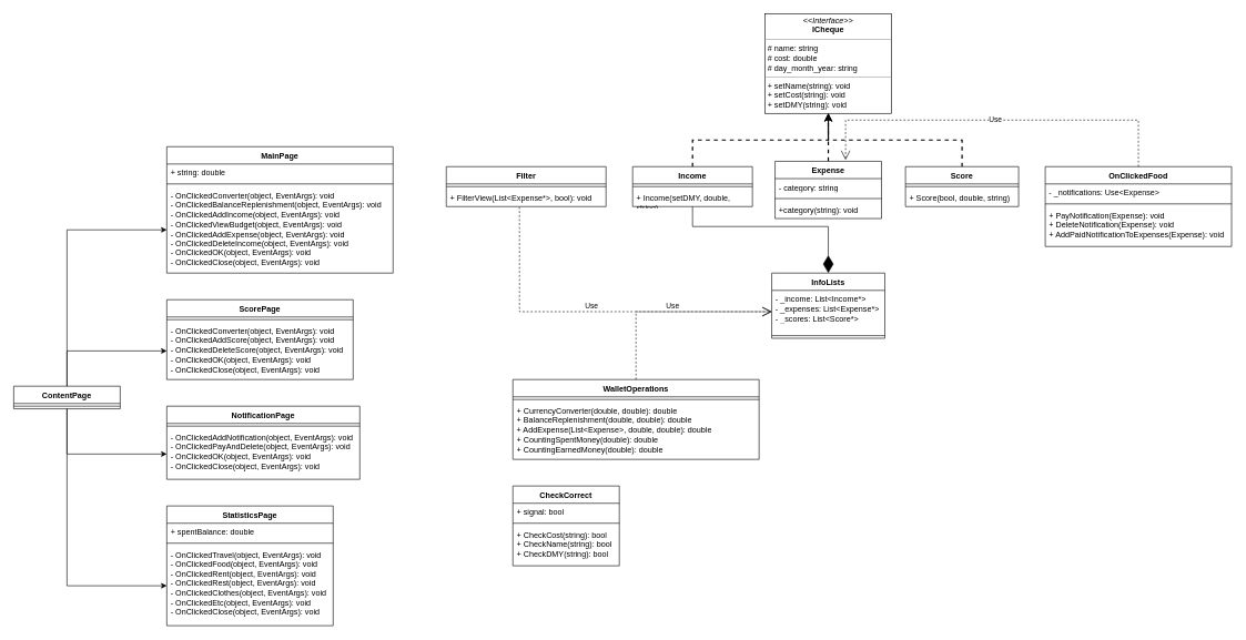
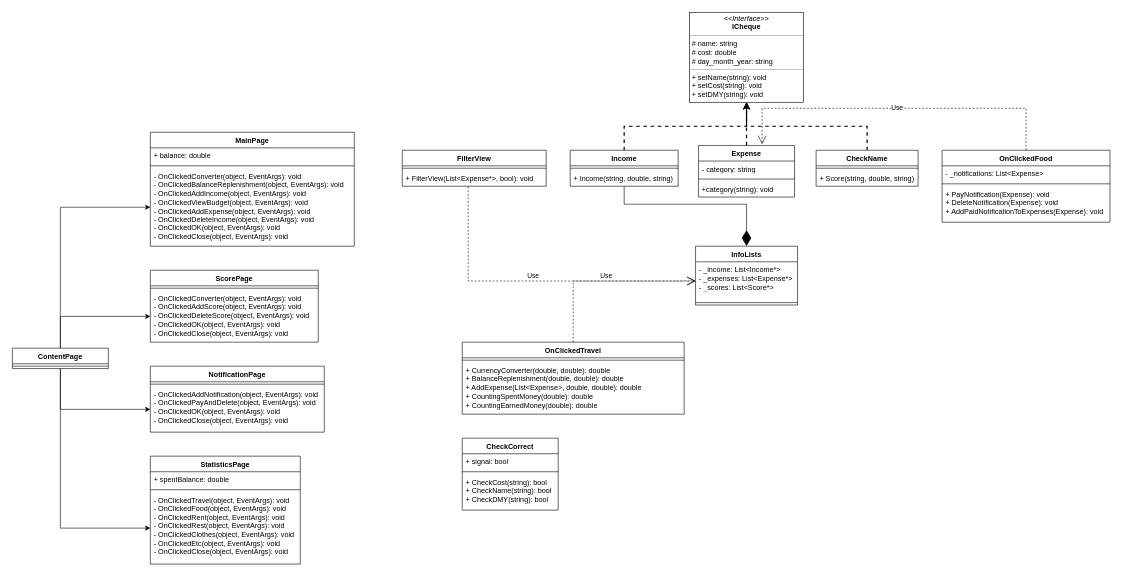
- <mxCell id="9" value="+ string: double" style="text;strokeColor=none;fillColor=none;align=left;verticalAlign=top;spacingLeft=4;spacingRight=4;overflow=hidden;rotatable=0;points=[[0,0.5],[1,0.5]];portConstraint=eastwest;whiteSpace=wrap;html=1;" vertex="1" parent="8"><mxGeometry y="26" width="340" height="26" as="geometry" /></mxCell>
+ <mxCell id="9" value="+ balance: double" style="text;strokeColor=none;fillColor=none;align=left;verticalAlign=top;spacingLeft=4;spacingRight=4;overflow=hidden;rotatable=0;points=[[0,0.5],[1,0.5]];portConstraint=eastwest;whiteSpace=wrap;html=1;" vertex="1" parent="8"><mxGeometry y="26" width="340" height="26" as="geometry" /></mxCell>
- <mxCell id="52" value="Filter" style="swimlane;fontStyle=1;align=center;verticalAlign=top;childLayout=stackLayout;horizontal=1;startSize=26;horizontalStack=0;resizeParent=1;resizeParentMax=0;resizeLast=0;collapsible=1;marginBottom=0;whiteSpace=wrap;html=1;" vertex="1" parent="1"><mxGeometry x="670" y="250" width="240" height="60" as="geometry" /></mxCell>
+ <mxCell id="52" value="FilterView" style="swimlane;fontStyle=1;align=center;verticalAlign=top;childLayout=stackLayout;horizontal=1;startSize=26;horizontalStack=0;resizeParent=1;resizeParentMax=0;resizeLast=0;collapsible=1;marginBottom=0;whiteSpace=wrap;html=1;" vertex="1" parent="1"><mxGeometry x="670" y="250" width="240" height="60" as="geometry" /></mxCell>
- <mxCell id="34" value="Score" style="swimlane;fontStyle=1;align=center;verticalAlign=top;childLayout=stackLayout;horizontal=1;startSize=26;horizontalStack=0;resizeParent=1;resizeParentMax=0;resizeLast=0;collapsible=1;marginBottom=0;whiteSpace=wrap;html=1;" vertex="1" parent="1"><mxGeometry x="1360" y="250" width="170" height="60" as="geometry" /></mxCell>
+ <mxCell id="34" value="CheckName" style="swimlane;fontStyle=1;align=center;verticalAlign=top;childLayout=stackLayout;horizontal=1;startSize=26;horizontalStack=0;resizeParent=1;resizeParentMax=0;resizeLast=0;collapsible=1;marginBottom=0;whiteSpace=wrap;html=1;" vertex="1" parent="1"><mxGeometry x="1360" y="250" width="170" height="60" as="geometry" /></mxCell>
- <mxCell id="48" value="- _notifications: Use&amp;lt;Expense&amp;gt;" style="text;strokeColor=none;fillColor=none;align=left;verticalAlign=top;spacingLeft=4;spacingRight=4;overflow=hidden;rotatable=0;points=[[0,0.5],[1,0.5]];portConstraint=eastwest;whiteSpace=wrap;html=1;" vertex="1" parent="47"><mxGeometry y="26" width="280" height="26" as="geometry" /></mxCell>
+ <mxCell id="48" value="- _notifications: List&amp;lt;Expense&amp;gt;" style="text;strokeColor=none;fillColor=none;align=left;verticalAlign=top;spacingLeft=4;spacingRight=4;overflow=hidden;rotatable=0;points=[[0,0.5],[1,0.5]];portConstraint=eastwest;whiteSpace=wrap;html=1;" vertex="1" parent="47"><mxGeometry y="26" width="280" height="26" as="geometry" /></mxCell>
- <mxCell id="33" value="+ Income(setDMY, double, string)" style="text;strokeColor=none;fillColor=none;align=left;verticalAlign=top;spacingLeft=4;spacingRight=4;overflow=hidden;rotatable=0;points=[[0,0.5],[1,0.5]];portConstraint=eastwest;whiteSpace=wrap;html=1;" vertex="1" parent="31"><mxGeometry y="34" width="180" height="26" as="geometry" /></mxCell>
+ <mxCell id="33" value="+ Income(string, double, string)" style="text;strokeColor=none;fillColor=none;align=left;verticalAlign=top;spacingLeft=4;spacingRight=4;overflow=hidden;rotatable=0;points=[[0,0.5],[1,0.5]];portConstraint=eastwest;whiteSpace=wrap;html=1;" vertex="1" parent="31"><mxGeometry y="34" width="180" height="26" as="geometry" /></mxCell>
- <mxCell id="36" value="+ Score(bool, double, string)" style="text;strokeColor=none;fillColor=none;align=left;verticalAlign=top;spacingLeft=4;spacingRight=4;overflow=hidden;rotatable=0;points=[[0,0.5],[1,0.5]];portConstraint=eastwest;whiteSpace=wrap;html=1;" vertex="1" parent="34"><mxGeometry y="34" width="170" height="26" as="geometry" /></mxCell>
+ <mxCell id="36" value="+ Score(string, double, string)" style="text;strokeColor=none;fillColor=none;align=left;verticalAlign=top;spacingLeft=4;spacingRight=4;overflow=hidden;rotatable=0;points=[[0,0.5],[1,0.5]];portConstraint=eastwest;whiteSpace=wrap;html=1;" vertex="1" parent="34"><mxGeometry y="34" width="170" height="26" as="geometry" /></mxCell>
- <mxCell id="23" value="WalletOperations" style="swimlane;fontStyle=1;align=center;verticalAlign=top;childLayout=stackLayout;horizontal=1;startSize=26;horizontalStack=0;resizeParent=1;resizeParentMax=0;resizeLast=0;collapsible=1;marginBottom=0;whiteSpace=wrap;html=1;" vertex="1" parent="1"><mxGeometry x="770" y="570" width="370" height="120" as="geometry" /></mxCell>
+ <mxCell id="23" value="OnClickedTravel" style="swimlane;fontStyle=1;align=center;verticalAlign=top;childLayout=stackLayout;horizontal=1;startSize=26;horizontalStack=0;resizeParent=1;resizeParentMax=0;resizeLast=0;collapsible=1;marginBottom=0;whiteSpace=wrap;html=1;" vertex="1" parent="1"><mxGeometry x="770" y="570" width="370" height="120" as="geometry" /></mxCell>
